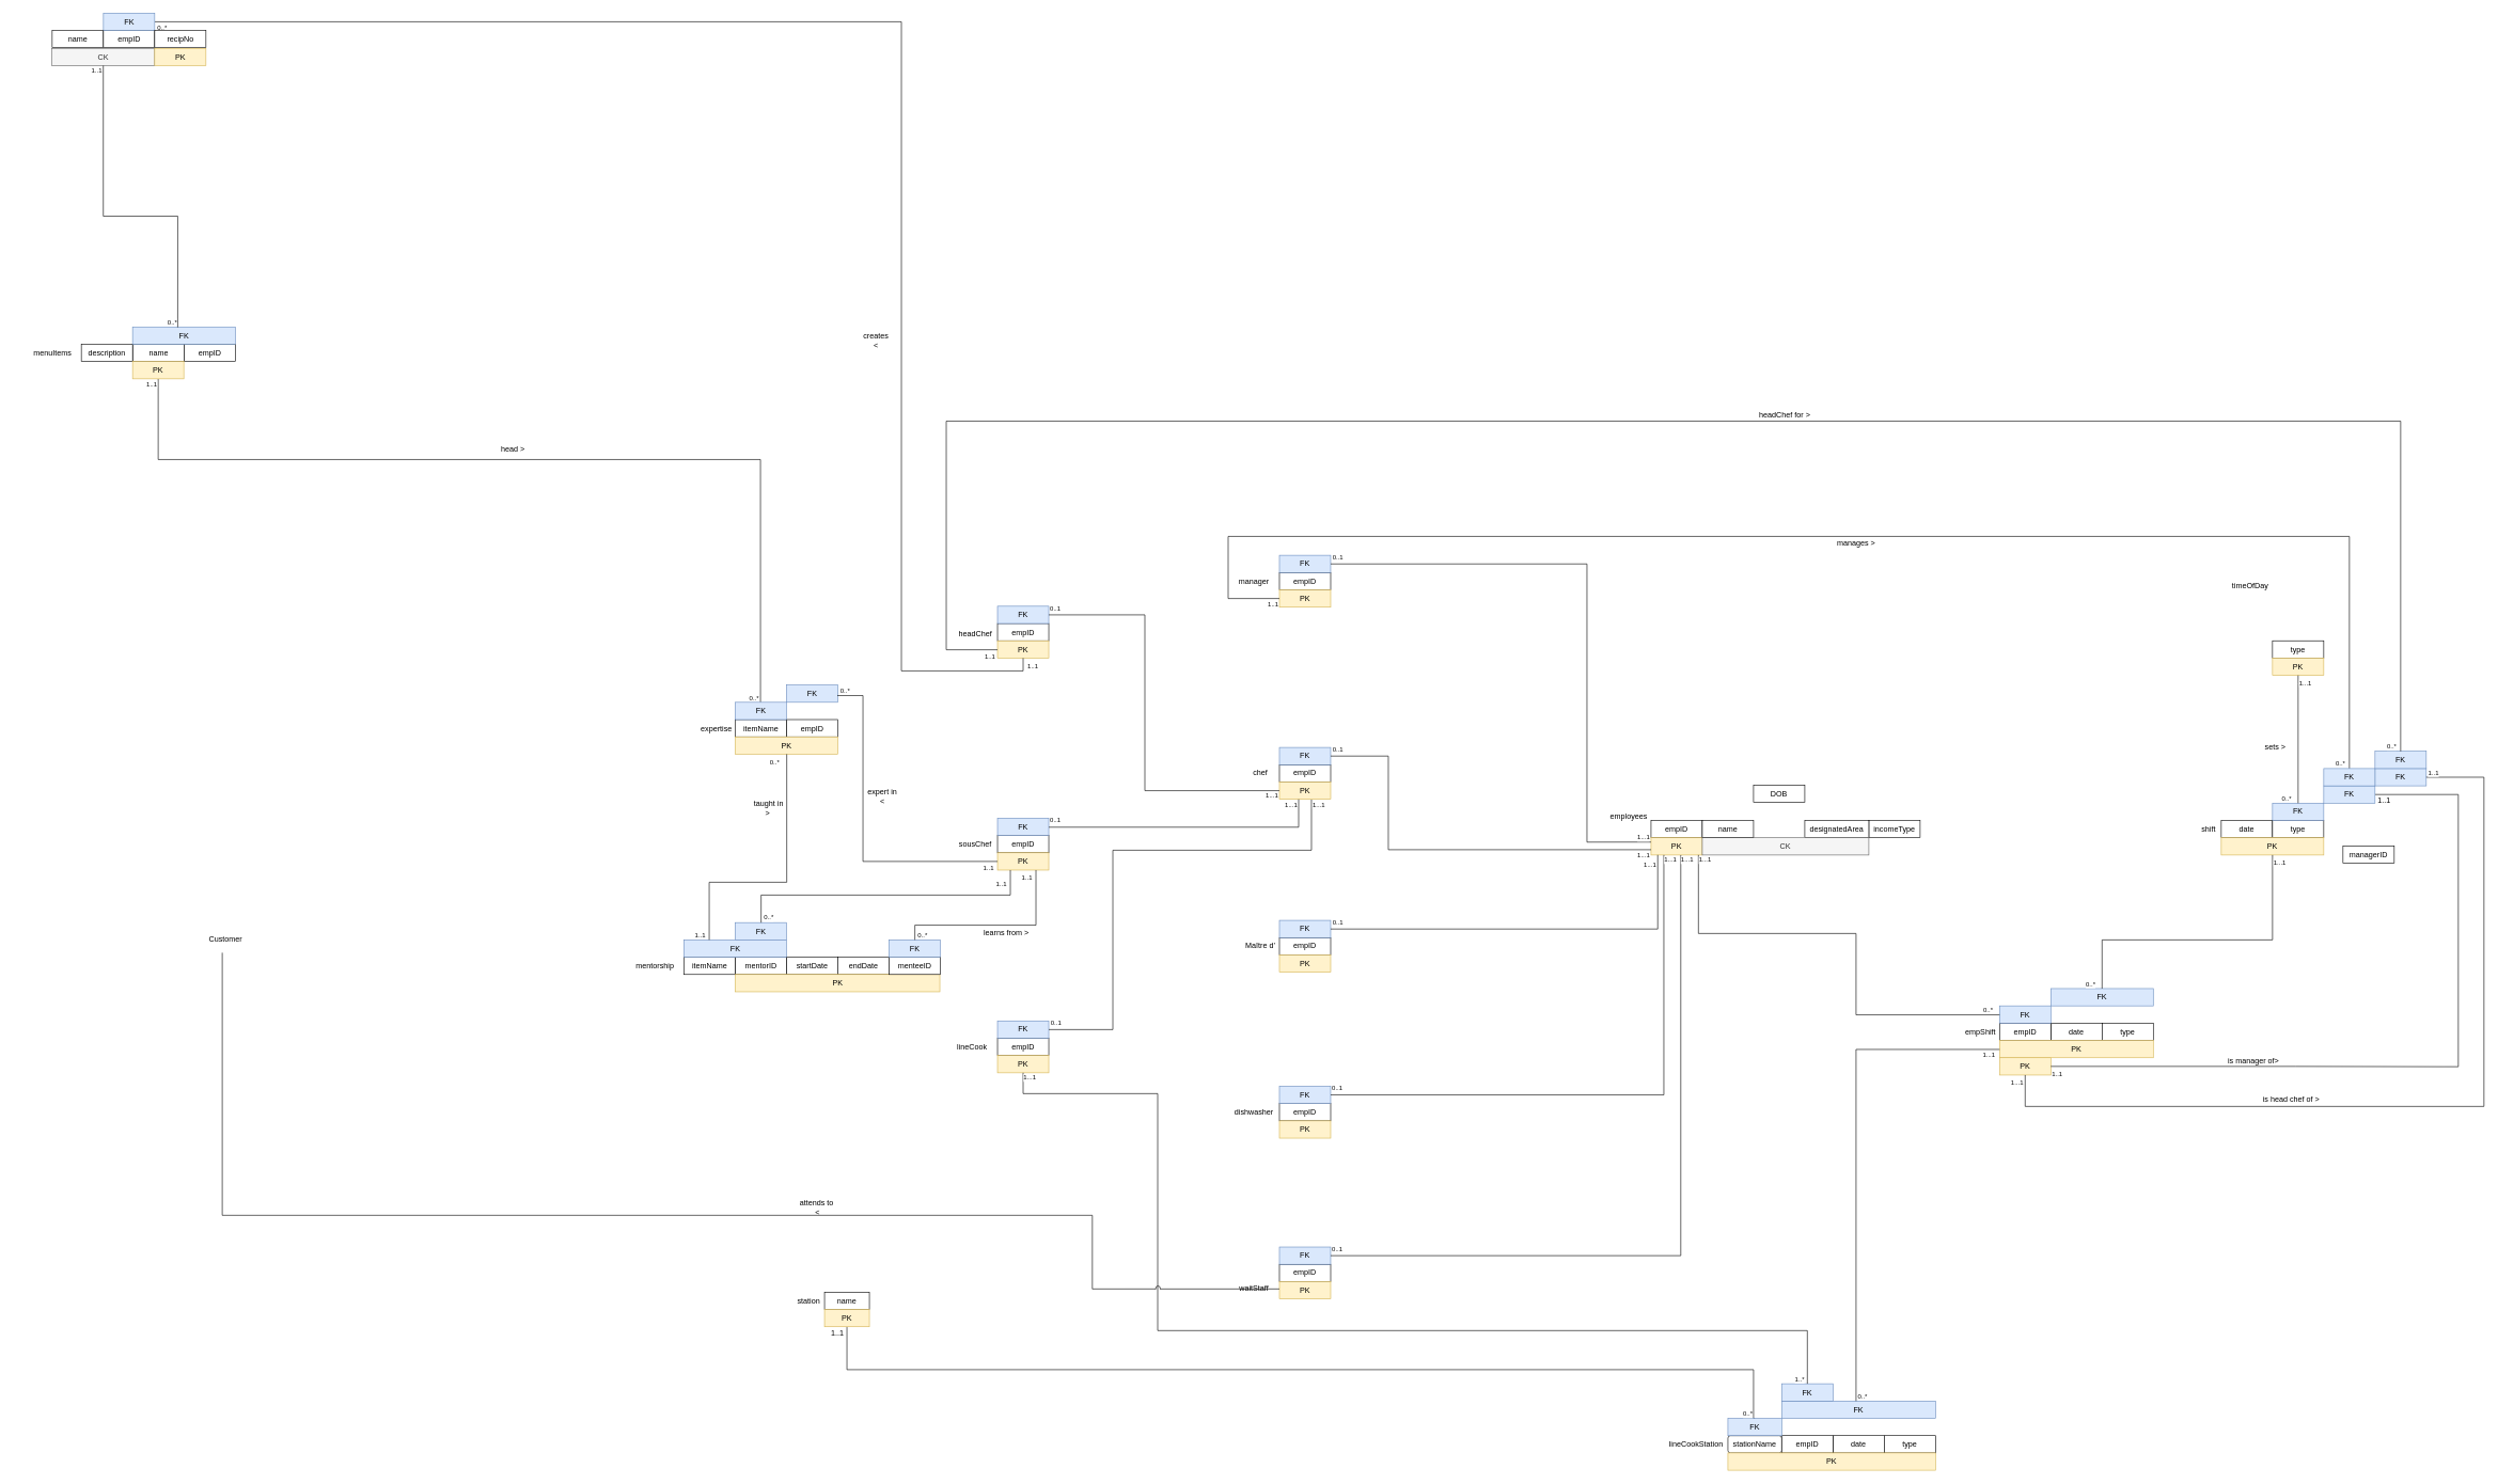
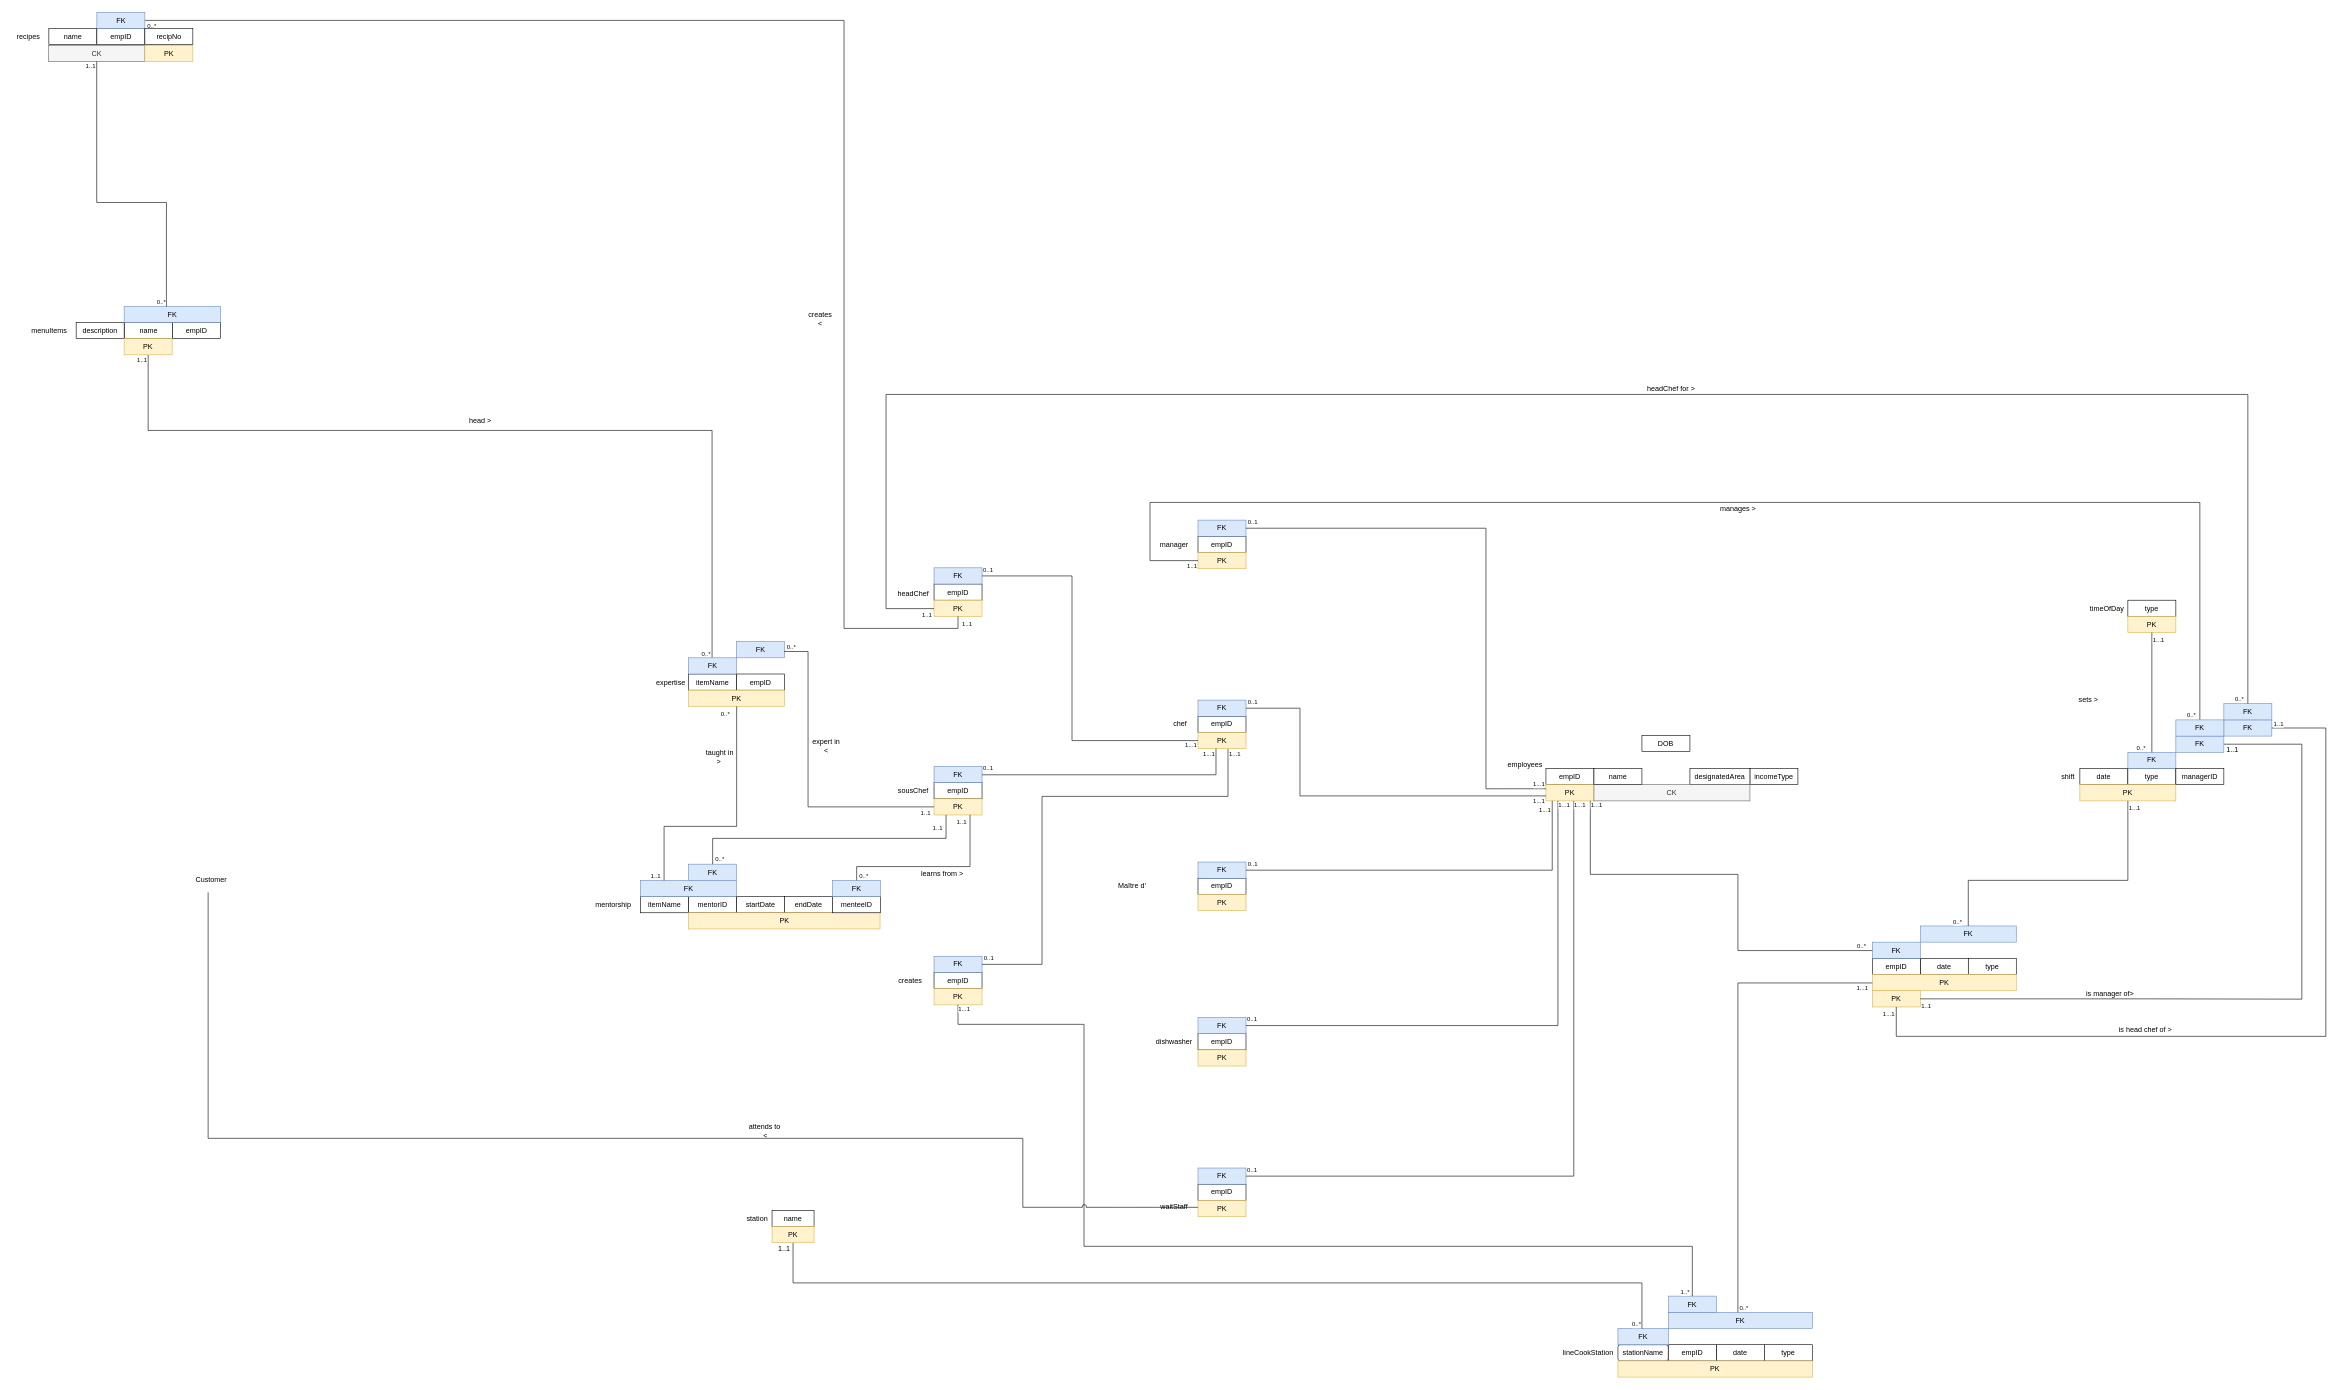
+ <mxCell id="177" value="recipes" style="text;html=1;align=center;verticalAlign=middle;resizable=0;points=[];autosize=1;" vertex="1" parent="1"><mxGeometry x="20.5" y="50.5" width="50" height="20" as="geometry" /></mxCell>
- <mxCell id="14" value="timeOfDay" style="text;html=1;align=center;verticalAlign=middle;resizable=0;points=[];autosize=1;" parent="1" vertex="1"><mxGeometry x="3476" y="903.5" width="70" height="20" as="geometry" /></mxCell>
+ <mxCell id="14" value="timeOfDay" style="text;html=1;align=center;verticalAlign=middle;resizable=0;points=[];autosize=1;" parent="1" vertex="1"><mxGeometry x="3476" y="1003.5" width="70" height="20" as="geometry" /></mxCell>
- <mxCell id="22" value="sets &amp;gt;" style="text;html=1;align=center;verticalAlign=middle;resizable=0;points=[];autosize=1;" vertex="1" parent="1"><mxGeometry x="3525" y="1157" width="50" height="20" as="geometry" /></mxCell>
+ <mxCell id="22" value="sets &amp;gt;" style="text;html=1;align=center;verticalAlign=middle;resizable=0;points=[];autosize=1;" vertex="1" parent="1"><mxGeometry x="3455" y="1157" width="50" height="20" as="geometry" /></mxCell>
- <mxCell id="36" value="managerID" style="rounded=0;whiteSpace=wrap;html=1;" vertex="1" parent="1"><mxGeometry x="3656" y="1320.5" width="80" height="27" as="geometry" /></mxCell>
+ <mxCell id="36" value="managerID" style="rounded=0;whiteSpace=wrap;html=1;" vertex="1" parent="1"><mxGeometry x="3626" y="1280.5" width="80" height="27" as="geometry" /></mxCell>
- <mxCell id="51" value="Maître d’" style="text;html=1;align=center;verticalAlign=middle;resizable=0;points=[];autosize=1;" vertex="1" parent="1"><mxGeometry x="1936" y="1467" width="60" height="20" as="geometry" /></mxCell>
+ <mxCell id="51" value="Maître d’" style="text;html=1;align=center;verticalAlign=middle;resizable=0;points=[];autosize=1;" vertex="1" parent="1"><mxGeometry x="1856" y="1467" width="60" height="20" as="geometry" /></mxCell>
- <mxCell id="23" value="empShift" style="text;html=1;align=center;verticalAlign=middle;resizable=0;points=[];autosize=1;" vertex="1" parent="1"><mxGeometry x="3060" y="1600.5" width="60" height="20" as="geometry" /></mxCell>
- <mxCell id="92" value="lineCook" style="text;html=1;align=center;verticalAlign=middle;resizable=0;points=[];autosize=1;" vertex="1" parent="1"><mxGeometry x="1486" y="1624" width="60" height="20" as="geometry" /></mxCell>
+ <mxCell id="92" value="creates" style="text;html=1;align=center;verticalAlign=middle;resizable=0;points=[];autosize=1;" vertex="1" parent="1"><mxGeometry x="1486" y="1624" width="60" height="20" as="geometry" /></mxCell>
